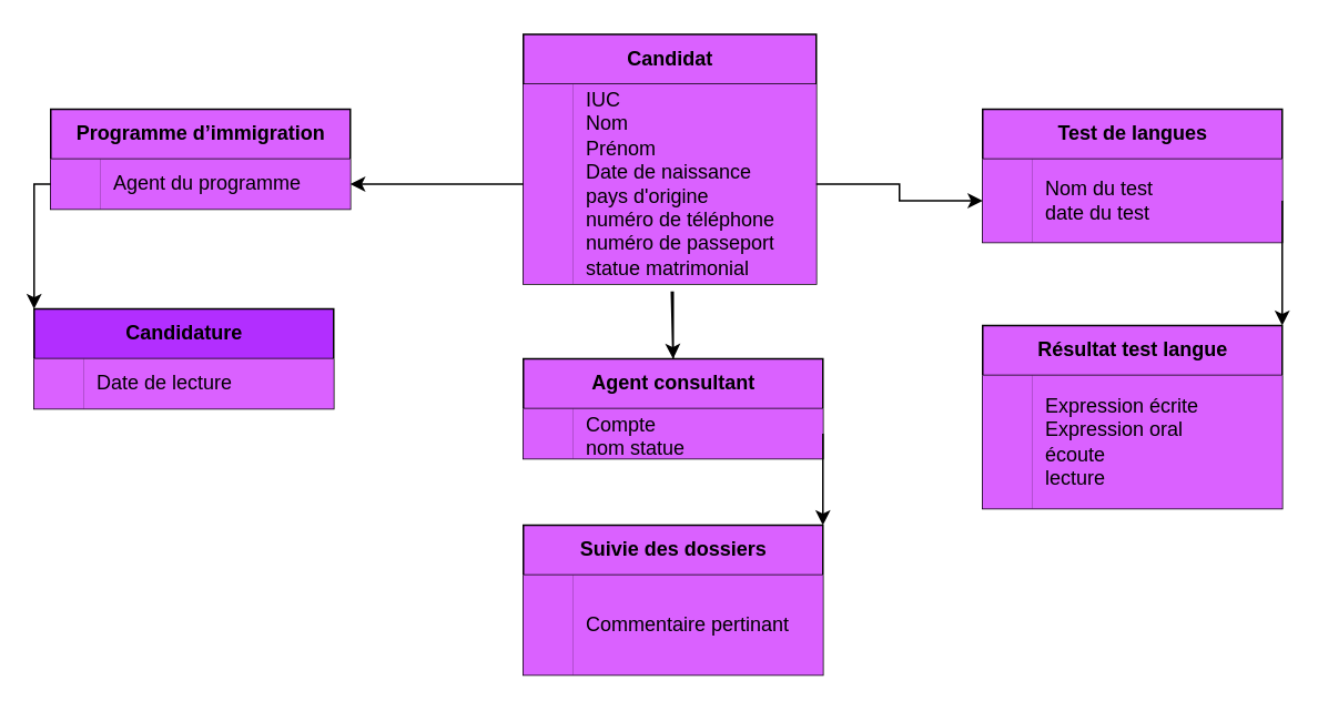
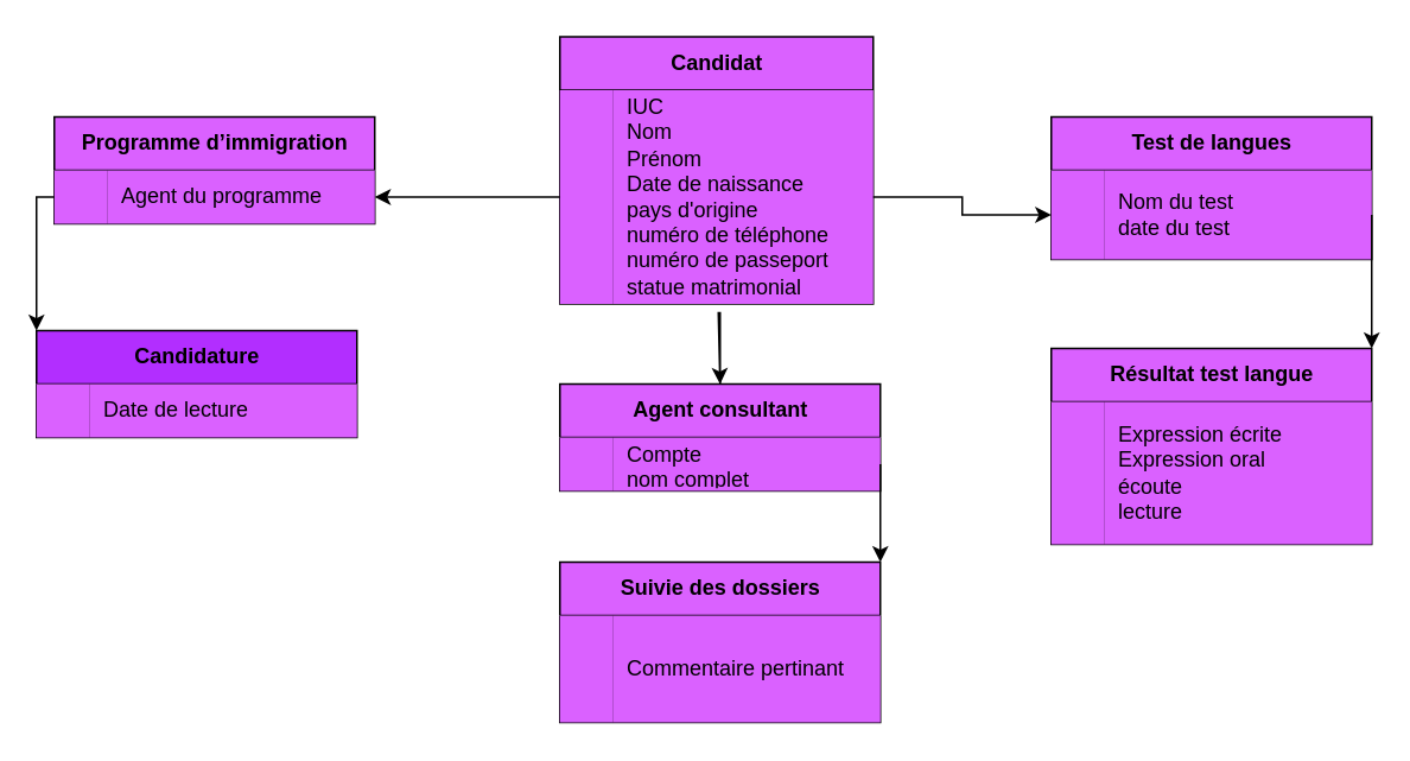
- <mxCell id="17" value="Compte&lt;br&gt;nom statue" style="shape=partialRectangle;connectable=0;fillColor=#DA61FF;top=0;left=0;bottom=0;right=0;align=left;spacingLeft=6;overflow=hidden;whiteSpace=wrap;html=1;" vertex="1" parent="15"><mxGeometry x="30" width="150" height="30" as="geometry"><mxRectangle width="150" height="30" as="alternateBounds" /></mxGeometry></mxCell>
+ <mxCell id="17" value="Compte&lt;br&gt;nom complet" style="shape=partialRectangle;connectable=0;fillColor=#DA61FF;top=0;left=0;bottom=0;right=0;align=left;spacingLeft=6;overflow=hidden;whiteSpace=wrap;html=1;" vertex="1" parent="15"><mxGeometry x="30" width="150" height="30" as="geometry"><mxRectangle width="150" height="30" as="alternateBounds" /></mxGeometry></mxCell>
